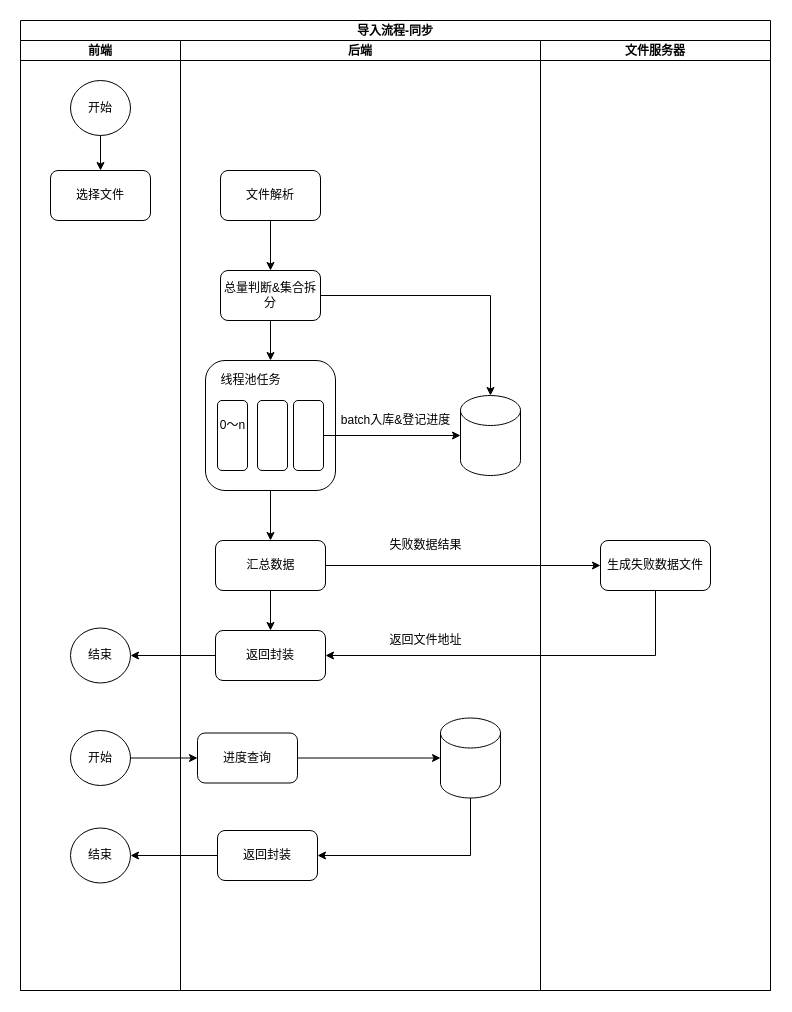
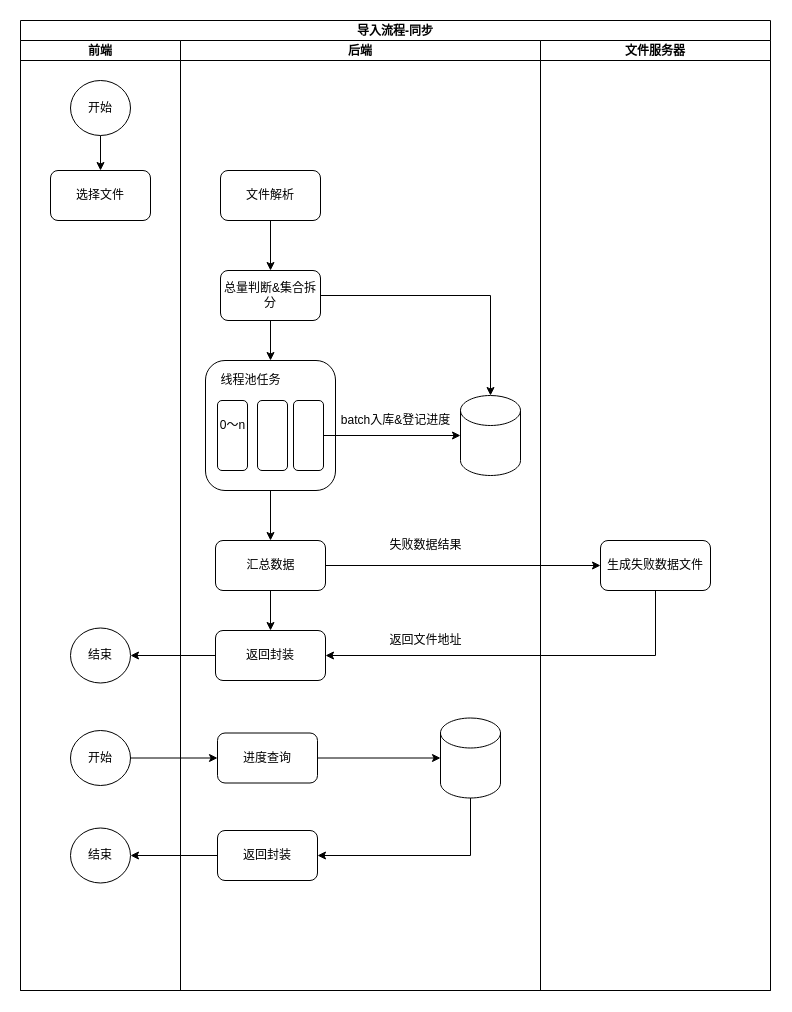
- <mxCell id="38" value="进度查询" style="rounded=1;whiteSpace=wrap;html=1;" vertex="1" parent="13"><mxGeometry x="17" y="692.5" width="100" height="50" as="geometry" /></mxCell>
+ <mxCell id="38" value="进度查询" style="rounded=1;whiteSpace=wrap;html=1;" vertex="1" parent="13"><mxGeometry x="37" y="692.5" width="100" height="50" as="geometry" /></mxCell>
